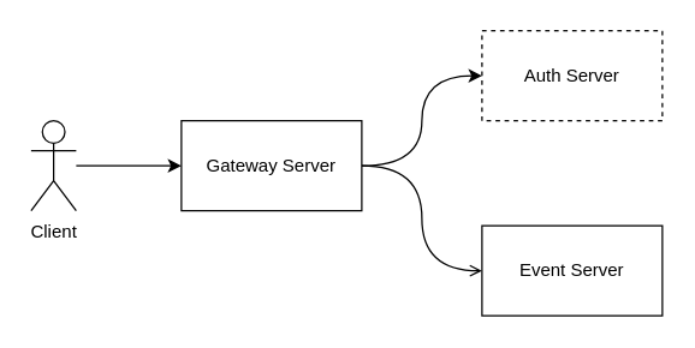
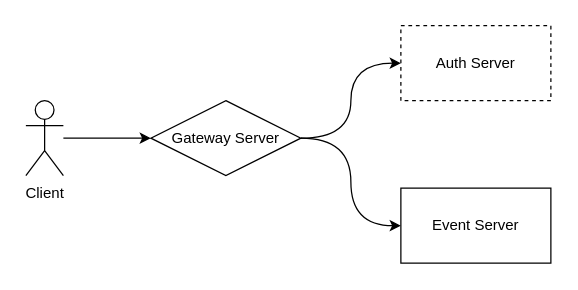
- <mxCell id="4" value="Gateway Server" style="rounded=0;whiteSpace=wrap;html=1;" vertex="1" parent="1"><mxGeometry x="120" y="80" width="120" height="60" as="geometry" /></mxCell>
+ <mxCell id="4" value="Gateway Server" style="rhombus;whiteSpace=wrap;html=1;" vertex="1" parent="1"><mxGeometry x="120" y="80" width="120" height="60" as="geometry" /></mxCell>
- <mxCell id="3" style="edgeStyle=orthogonalEdgeStyle;rounded=0;orthogonalLoop=1;jettySize=auto;html=1;entryX=0;entryY=0.5;entryDx=0;entryDy=0;curved=1;endArrow=open;" edge="1" parent="1" source="4" target="6"><mxGeometry relative="1" as="geometry" /></mxCell>
+ <mxCell id="3" style="edgeStyle=orthogonalEdgeStyle;rounded=0;orthogonalLoop=1;jettySize=auto;html=1;entryX=0;entryY=0.5;entryDx=0;entryDy=0;curved=1;" edge="1" parent="1" source="4" target="6"><mxGeometry relative="1" as="geometry" /></mxCell>
